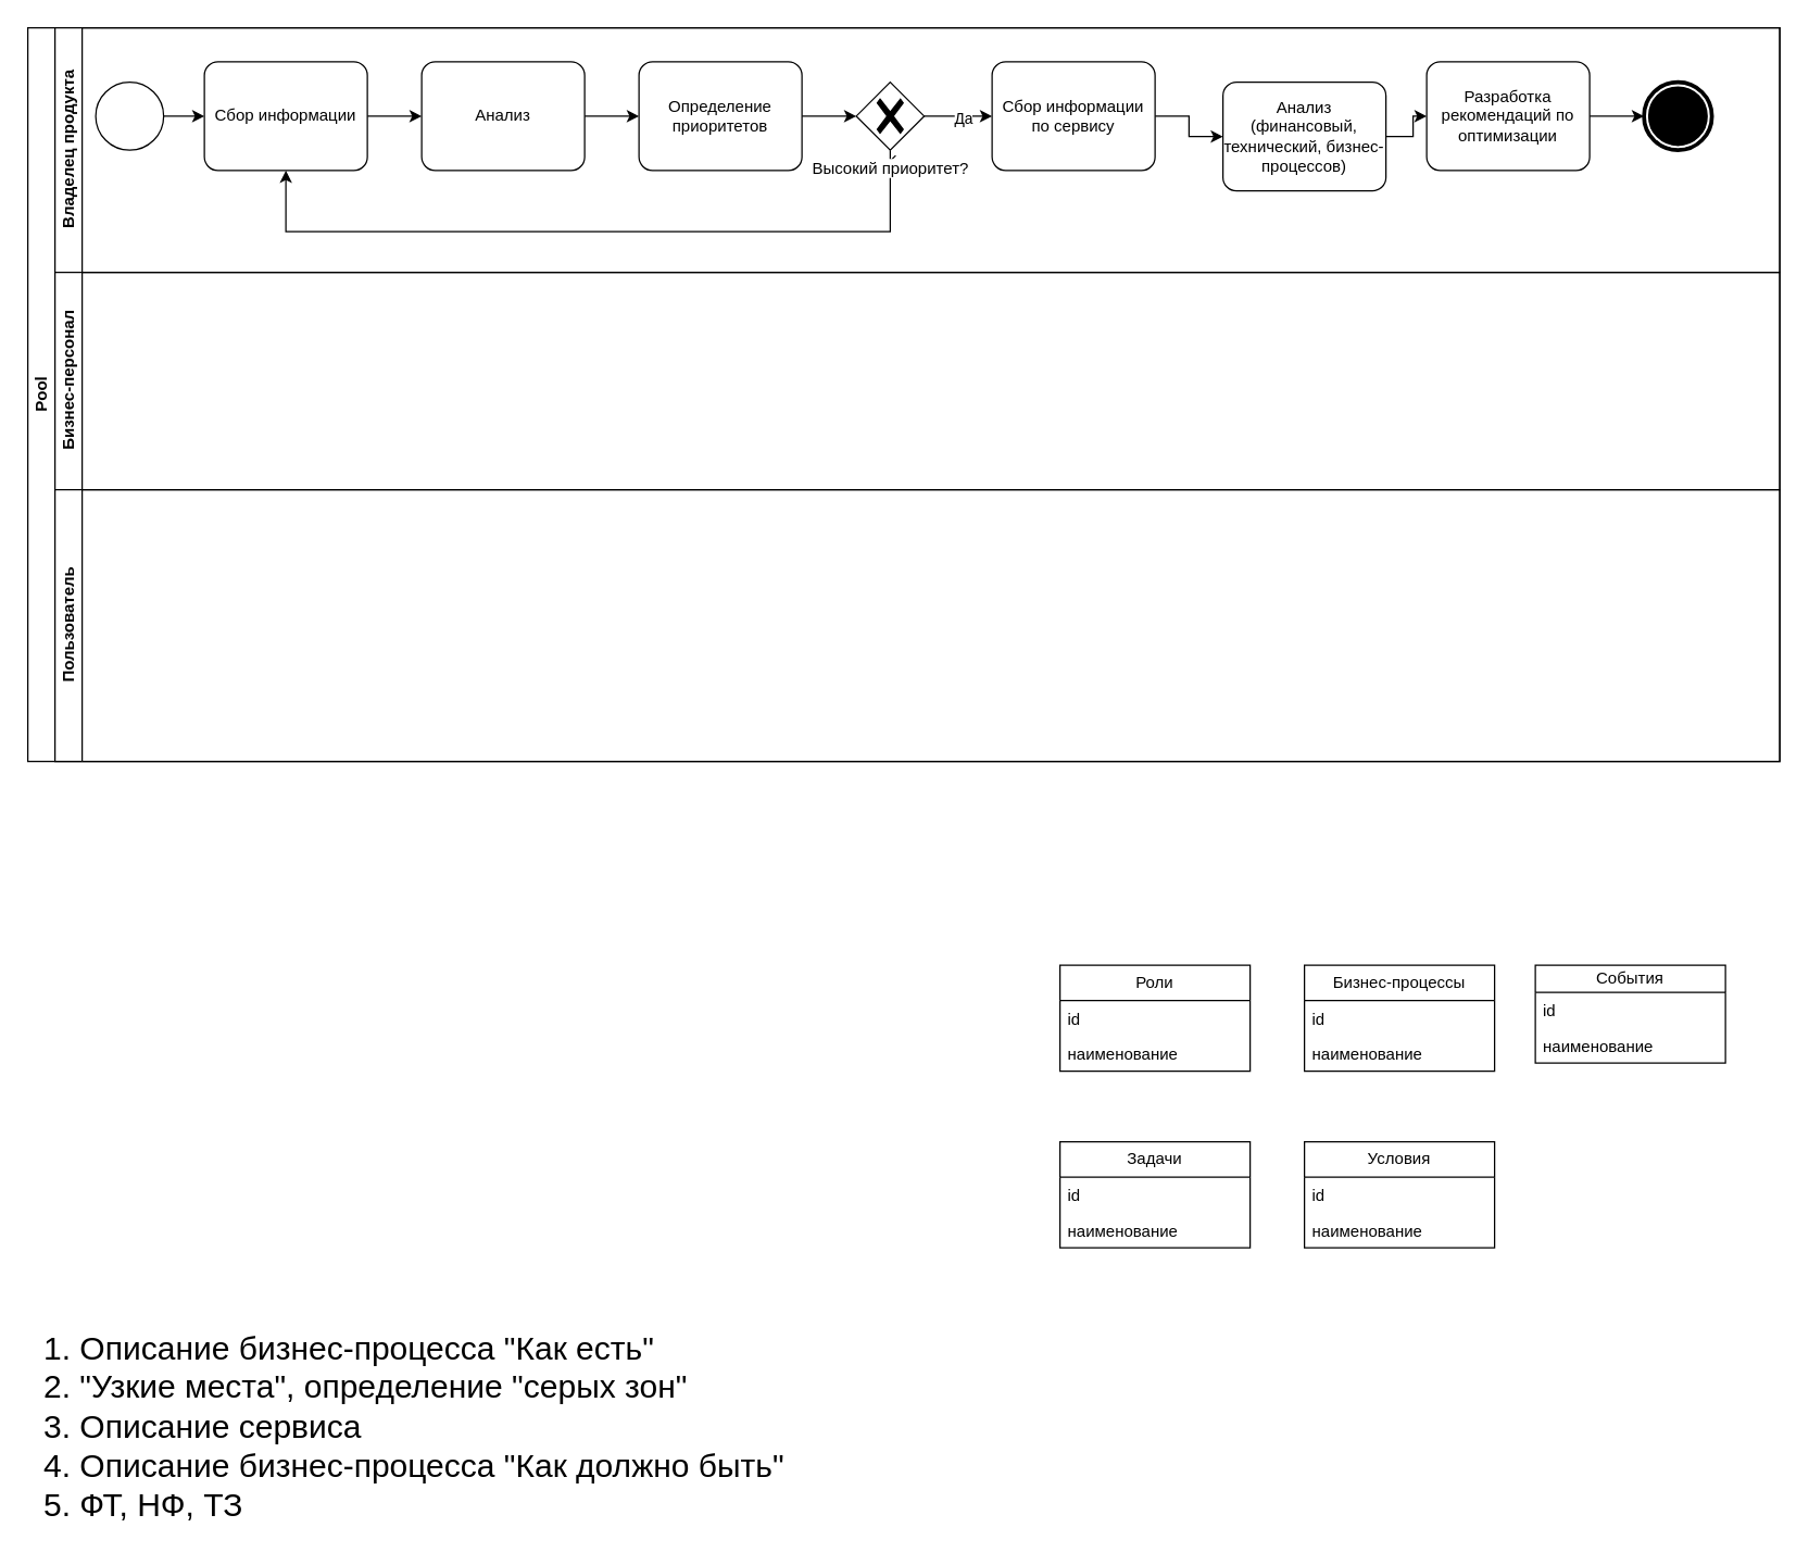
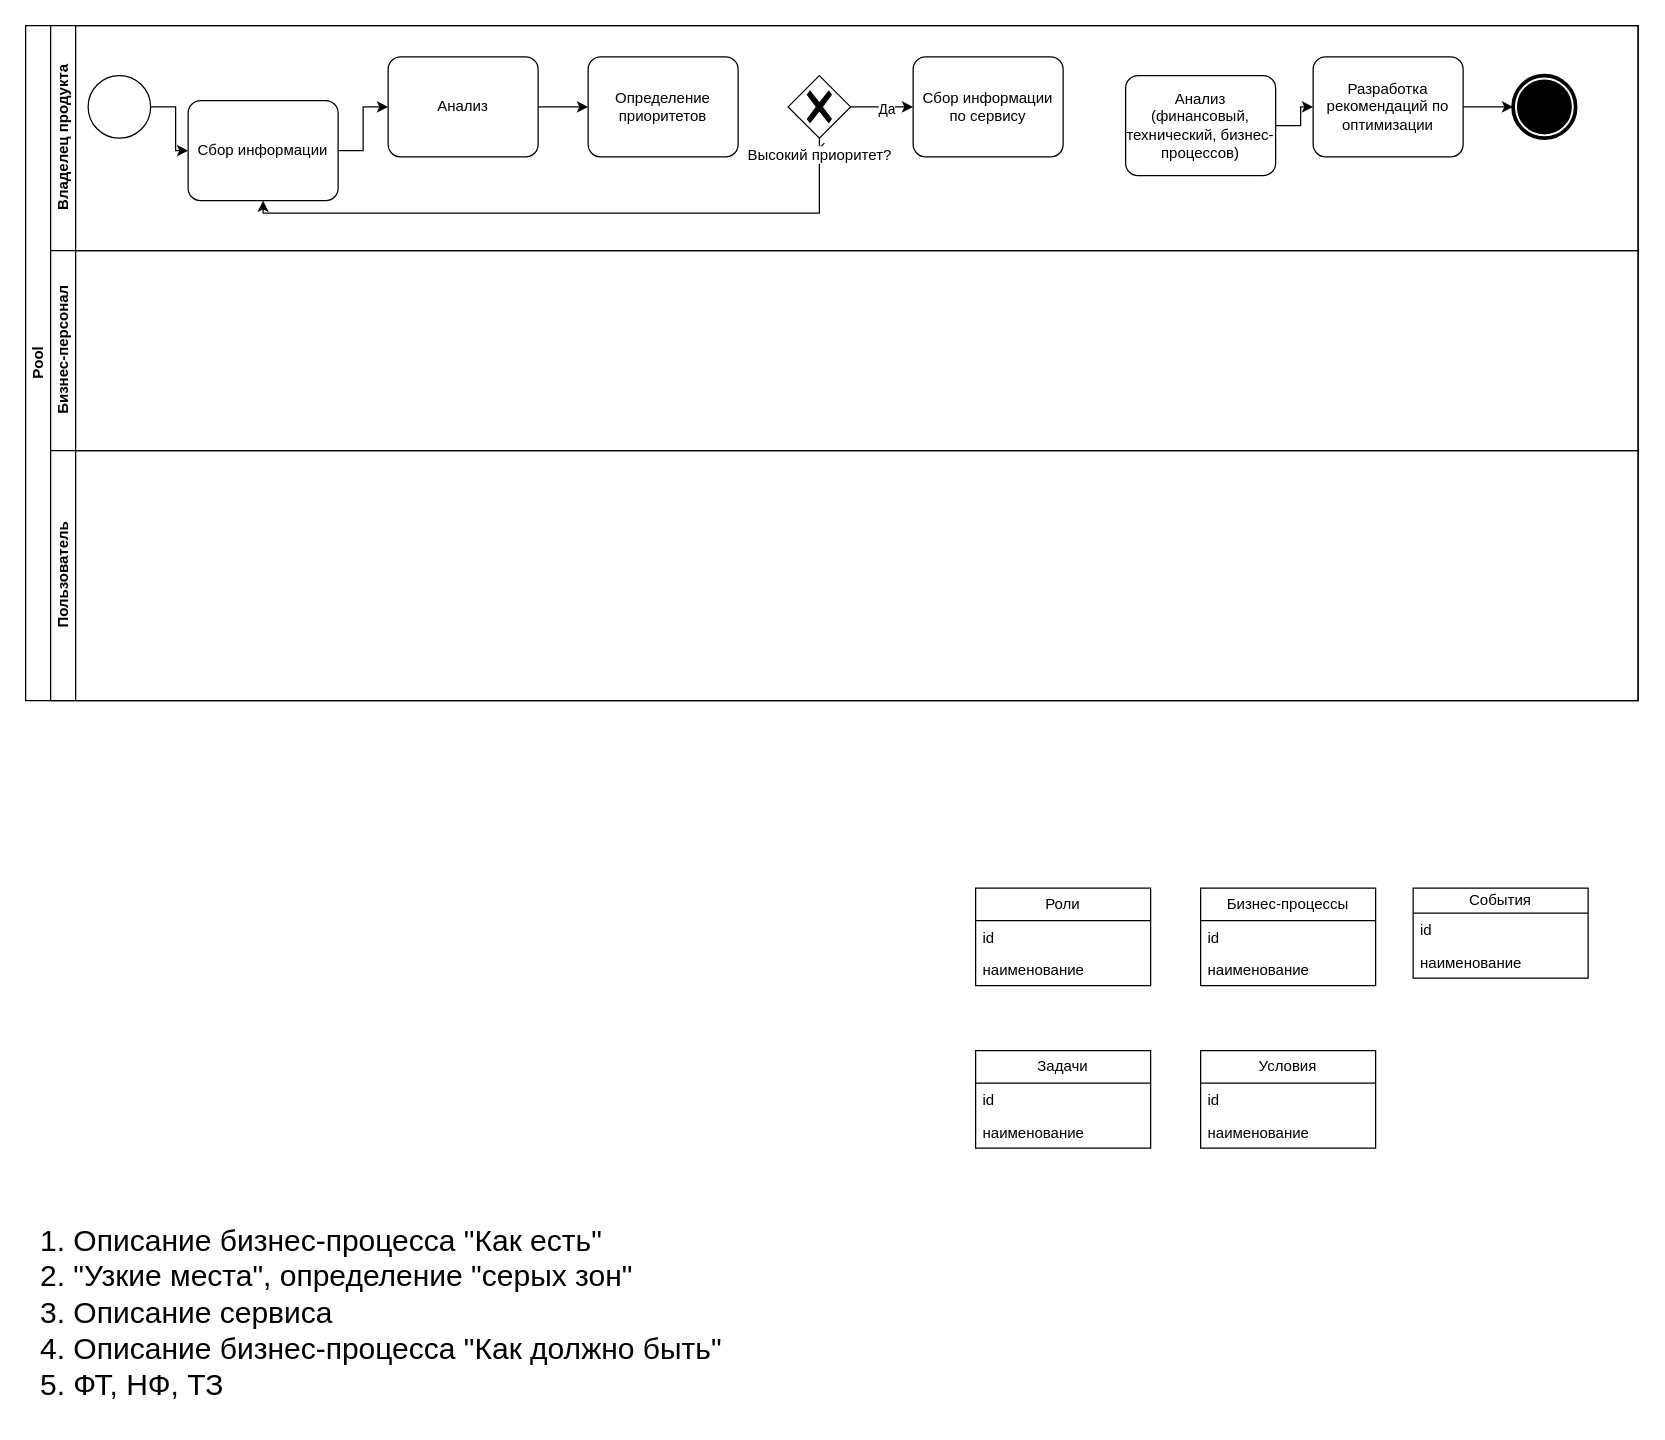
- <mxCell id="5" value="Сбор информации" style="points=[[0.25,0,0],[0.5,0,0],[0.75,0,0],[1,0.25,0],[1,0.5,0],[1,0.75,0],[0.75,1,0],[0.5,1,0],[0.25,1,0],[0,0.75,0],[0,0.5,0],[0,0.25,0]];shape=mxgraph.bpmn.task;whiteSpace=wrap;rectStyle=rounded;size=10;html=1;container=1;expand=0;collapsible=0;taskMarker=abstract;" parent="1" vertex="1"><mxGeometry x="150" y="45" width="120" height="80" as="geometry" /></mxCell>
+ <mxCell id="5" value="Сбор информации" style="points=[[0.25,0,0],[0.5,0,0],[0.75,0,0],[1,0.25,0],[1,0.5,0],[1,0.75,0],[0.75,1,0],[0.5,1,0],[0.25,1,0],[0,0.75,0],[0,0.5,0],[0,0.25,0]];shape=mxgraph.bpmn.task;whiteSpace=wrap;rectStyle=rounded;size=10;html=1;container=1;expand=0;collapsible=0;taskMarker=abstract;" parent="1" vertex="1"><mxGeometry x="150" y="80" width="120" height="80" as="geometry" /></mxCell>
- <mxCell id="6" style="edgeStyle=orthogonalEdgeStyle;rounded=0;orthogonalLoop=1;jettySize=auto;html=1;exitX=1;exitY=0.5;exitDx=0;exitDy=0;exitPerimeter=0;" parent="1" source="7" target="13" edge="1"><mxGeometry relative="1" as="geometry" /></mxCell>
- <mxCell id="14" value="" style="edgeStyle=orthogonalEdgeStyle;rounded=0;orthogonalLoop=1;jettySize=auto;html=1;" parent="1" source="15" target="17" edge="1"><mxGeometry relative="1" as="geometry" /></mxCell>
